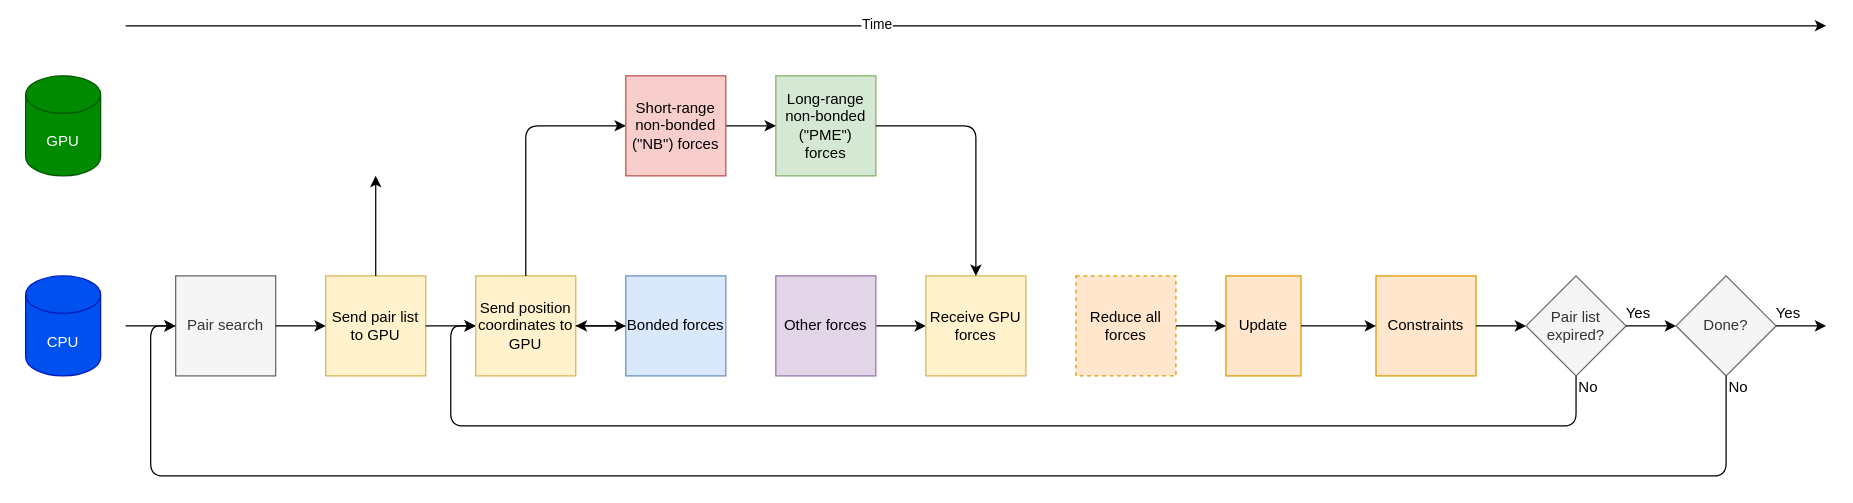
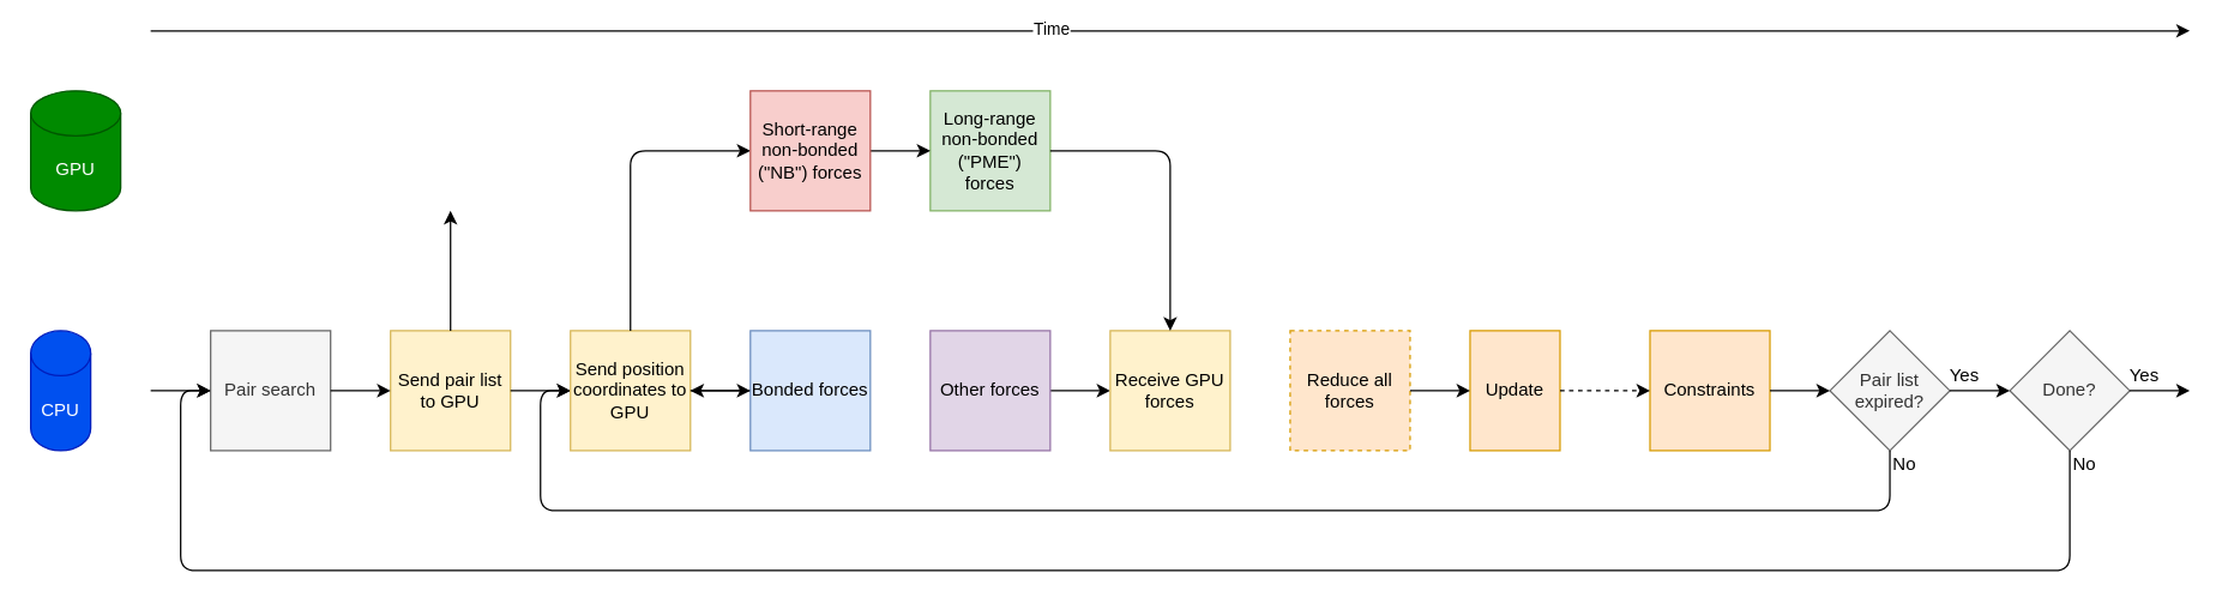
- <mxCell id="25" value="CPU" style="shape=cylinder3;whiteSpace=wrap;html=1;boundedLbl=1;backgroundOutline=1;size=15;fillColor=#0050ef;strokeColor=#001DBC;fontColor=#ffffff;" parent="1" vertex="1"><mxGeometry x="20" y="220" width="60" height="80" as="geometry" /></mxCell>
+ <mxCell id="25" value="CPU" style="shape=cylinder3;whiteSpace=wrap;html=1;boundedLbl=1;backgroundOutline=1;size=15;fillColor=#0050ef;strokeColor=#001DBC;fontColor=#ffffff;" parent="1" vertex="1"><mxGeometry x="20" y="220" width="40" height="80" as="geometry" /></mxCell>
- <mxCell id="7" value="" style="endArrow=classic;html=1;exitX=1;exitY=0.5;exitDx=0;exitDy=0;entryX=0;entryY=0.5;entryDx=0;entryDy=0;" parent="1" source="4" target="5" edge="1"><mxGeometry width="50" height="50" relative="1" as="geometry"><mxPoint x="950" y="270" as="sourcePoint" /><mxPoint x="990" y="270" as="targetPoint" /></mxGeometry></mxCell>
+ <mxCell id="7" value="" style="endArrow=classic;html=1;exitX=1;exitY=0.5;exitDx=0;exitDy=0;entryX=0;entryY=0.5;entryDx=0;entryDy=0;dashed=1;" parent="1" source="4" target="5" edge="1"><mxGeometry width="50" height="50" relative="1" as="geometry"><mxPoint x="950" y="270" as="sourcePoint" /><mxPoint x="990" y="270" as="targetPoint" /></mxGeometry></mxCell>
